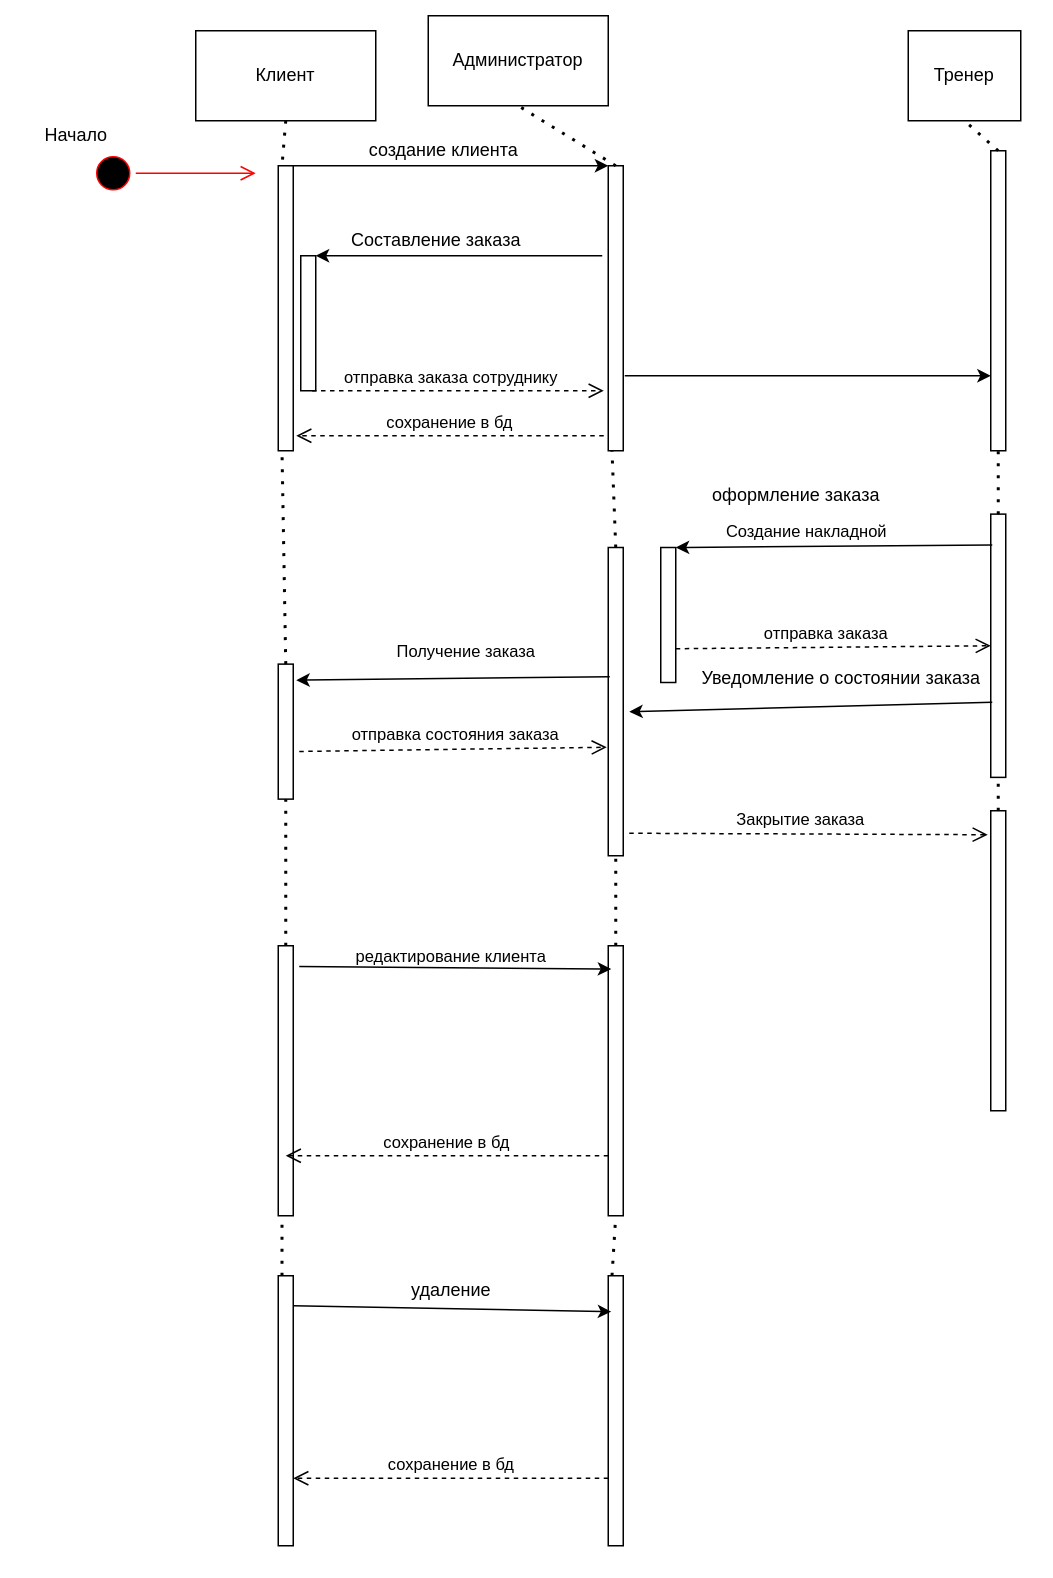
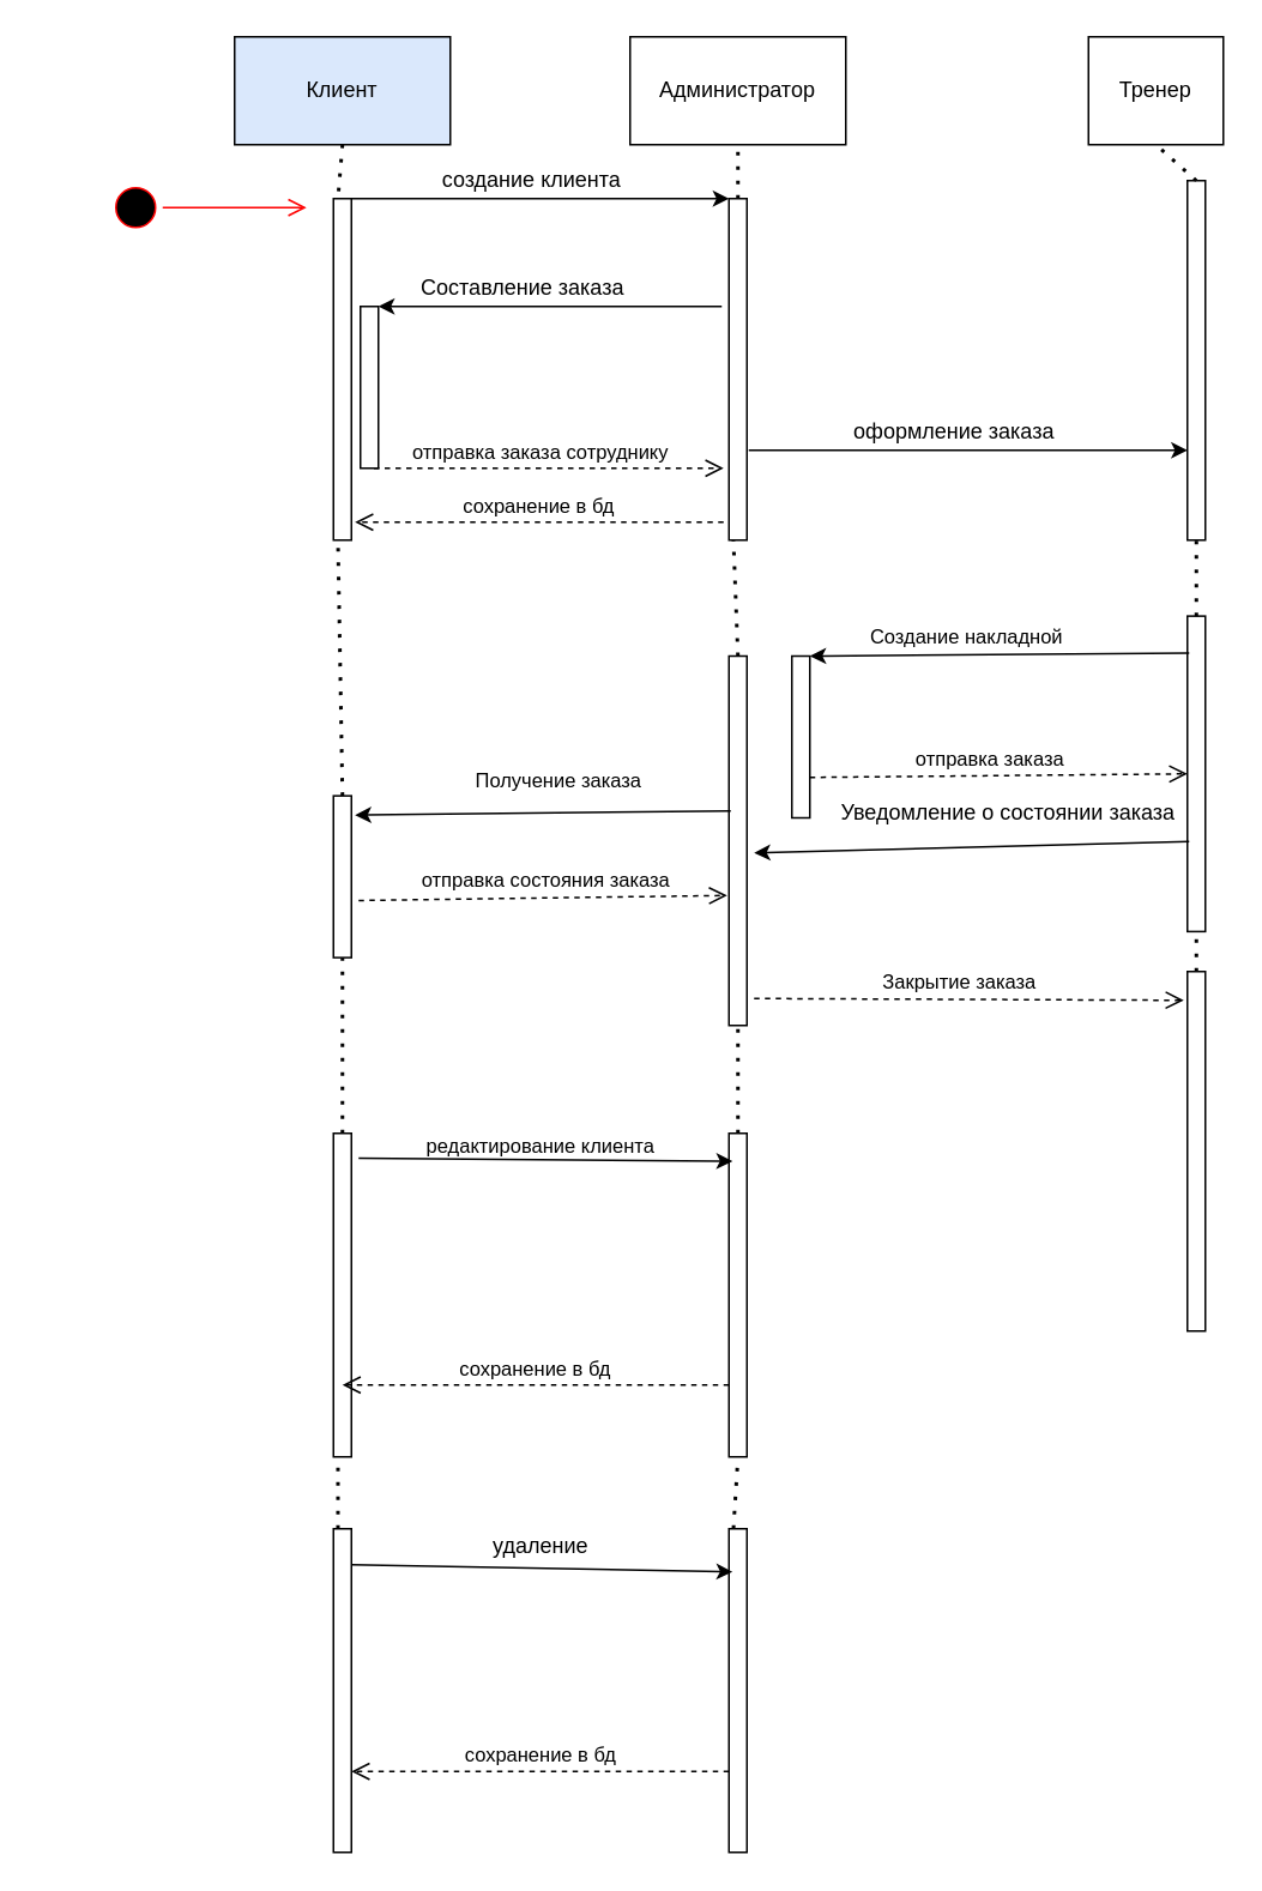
- <mxCell id="4" value="Администратор" style="rounded=0;whiteSpace=wrap;html=1;" vertex="1" parent="1"><mxGeometry x="285" y="10" width="120" height="60" as="geometry" /></mxCell>
+ <mxCell id="4" value="Администратор" style="rounded=0;whiteSpace=wrap;html=1;" vertex="1" parent="1"><mxGeometry x="350" y="20" width="120" height="60" as="geometry" /></mxCell>
- <mxCell id="2" value="Клиент" style="rounded=0;whiteSpace=wrap;html=1;" vertex="1" parent="1"><mxGeometry x="130" y="20" width="120" height="60" as="geometry" /></mxCell>
+ <mxCell id="2" value="Клиент" style="rounded=0;whiteSpace=wrap;html=1;fillColor=#dae8fc;" vertex="1" parent="1"><mxGeometry x="130" y="20" width="120" height="60" as="geometry" /></mxCell>
- <mxCell id="10" value="Начало" style="text;html=1;align=center;verticalAlign=middle;resizable=0;points=[];autosize=1;strokeColor=none;" vertex="1" parent="1"><mxGeometry y="80" width="60" height="20" as="geometry" x="20" /></mxCell>
- <mxCell id="19" value="оформление заказа" style="text;html=1;align=center;verticalAlign=middle;resizable=0;points=[];autosize=1;strokeColor=none;" vertex="1" parent="1"><mxGeometry x="465" y="320" width="130" height="20" as="geometry" /></mxCell>
+ <mxCell id="19" value="оформление заказа" style="text;html=1;align=center;verticalAlign=middle;resizable=0;points=[];autosize=1;strokeColor=none;" vertex="1" parent="1"><mxGeometry x="465" y="230" width="130" height="20" as="geometry" /></mxCell>
